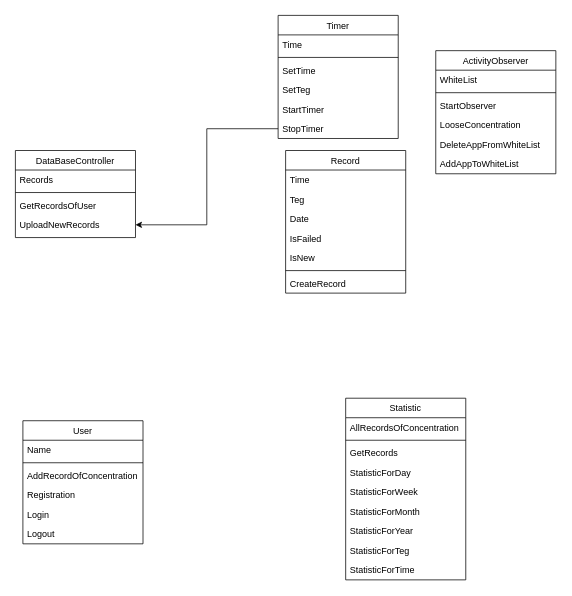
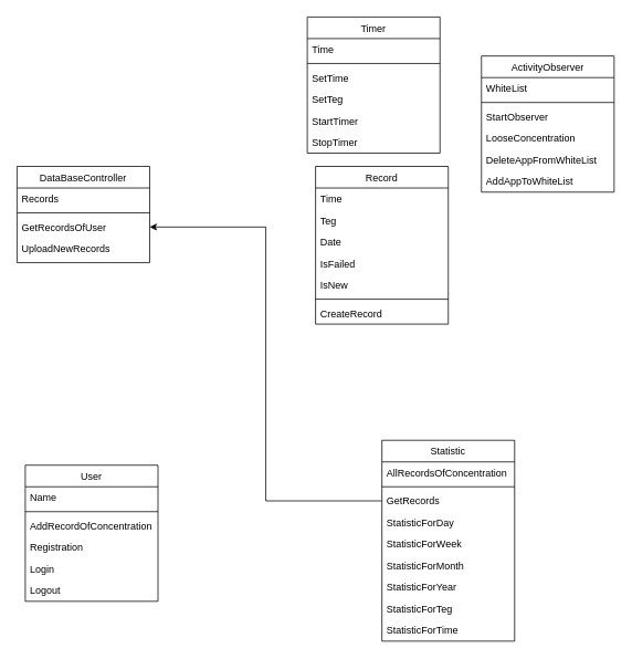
- <mxCell id="47" style="edgeStyle=orthogonalEdgeStyle;rounded=0;orthogonalLoop=1;jettySize=auto;html=1;" edge="1" parent="1" source="15" target="45"><mxGeometry relative="1" as="geometry" /></mxCell>
+ <mxCell id="46" style="edgeStyle=orthogonalEdgeStyle;rounded=0;orthogonalLoop=1;jettySize=auto;html=1;entryX=1;entryY=0.5;entryDx=0;entryDy=0;" edge="1" parent="1" source="19" target="44"><mxGeometry relative="1" as="geometry" /></mxCell>
